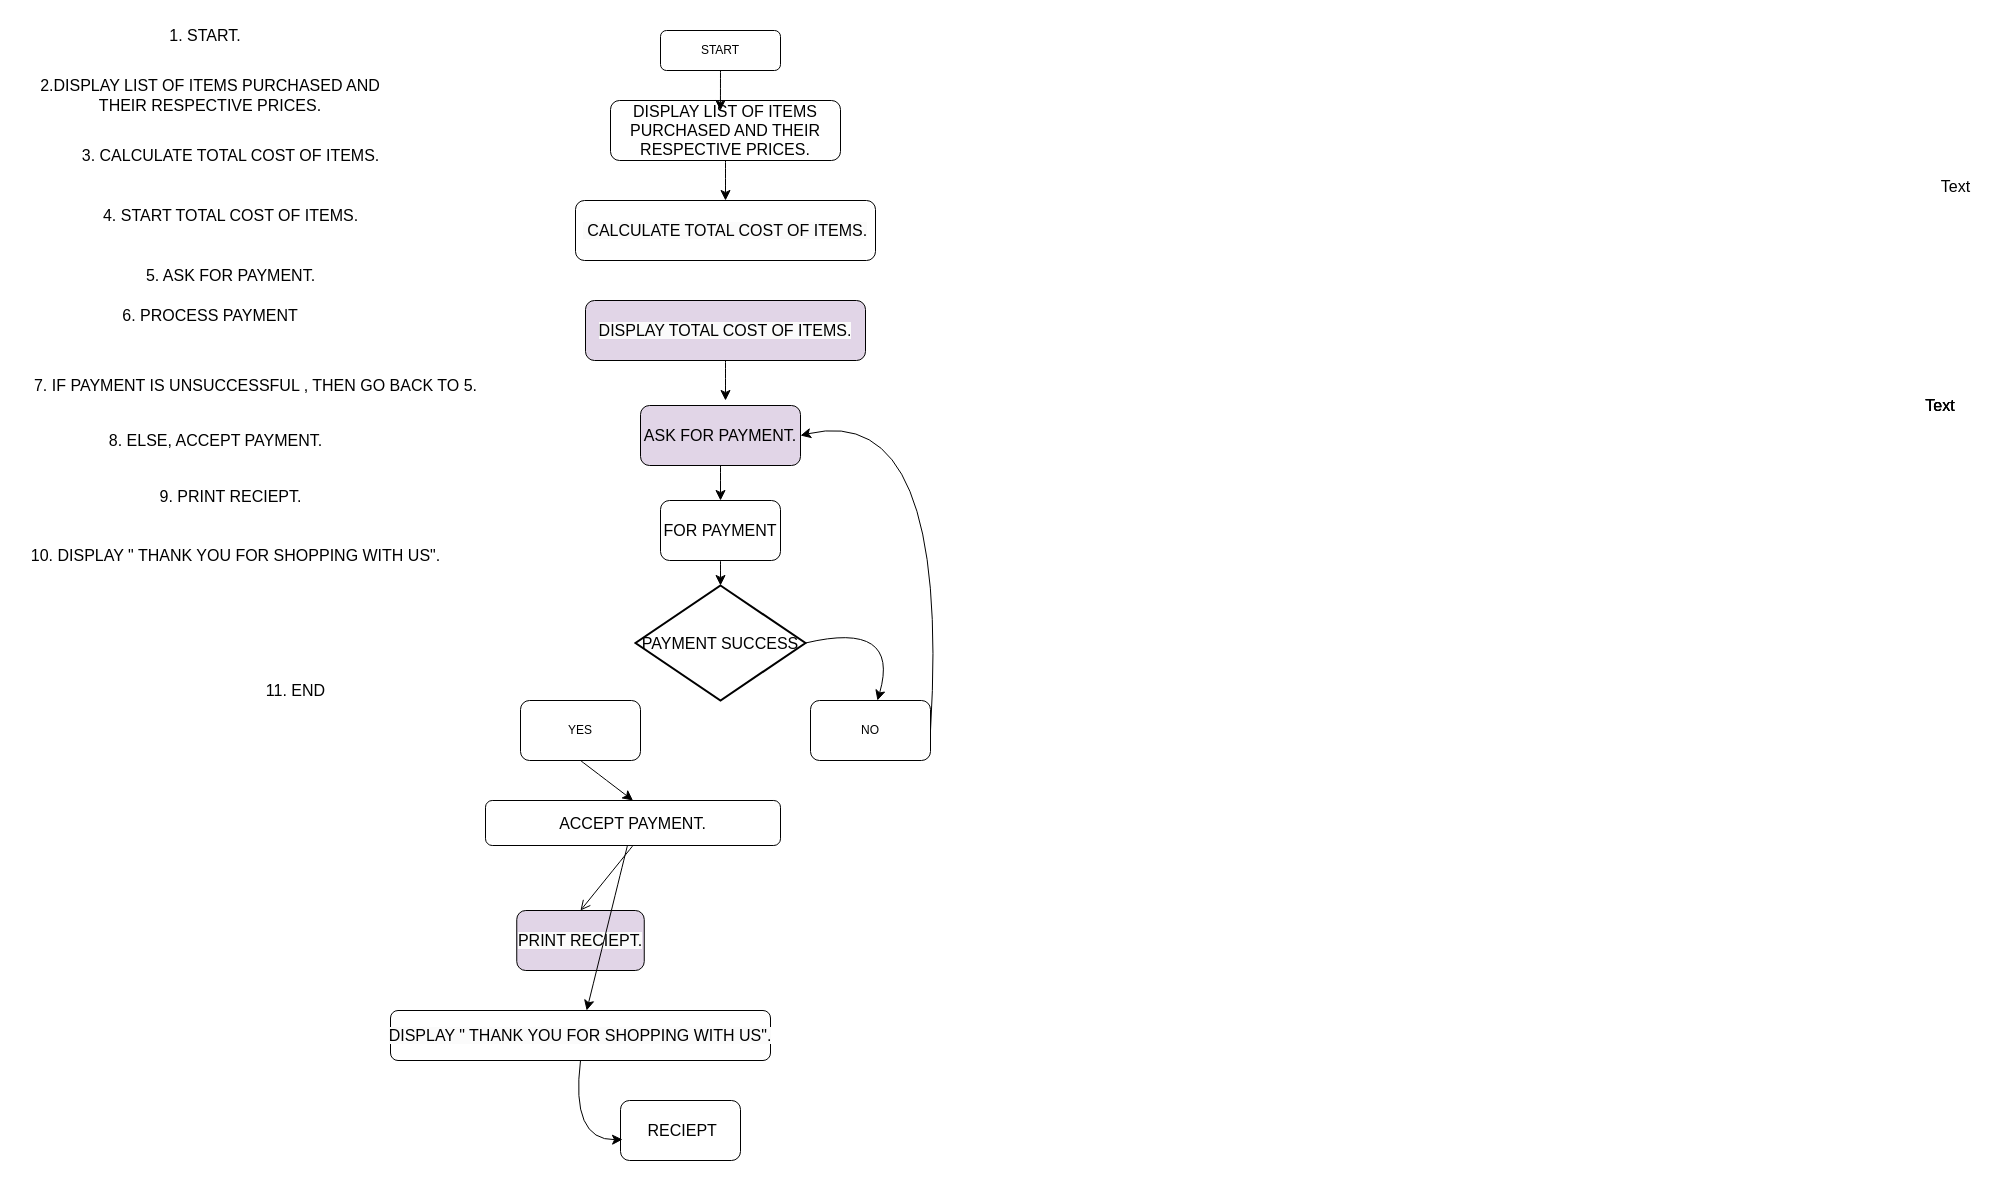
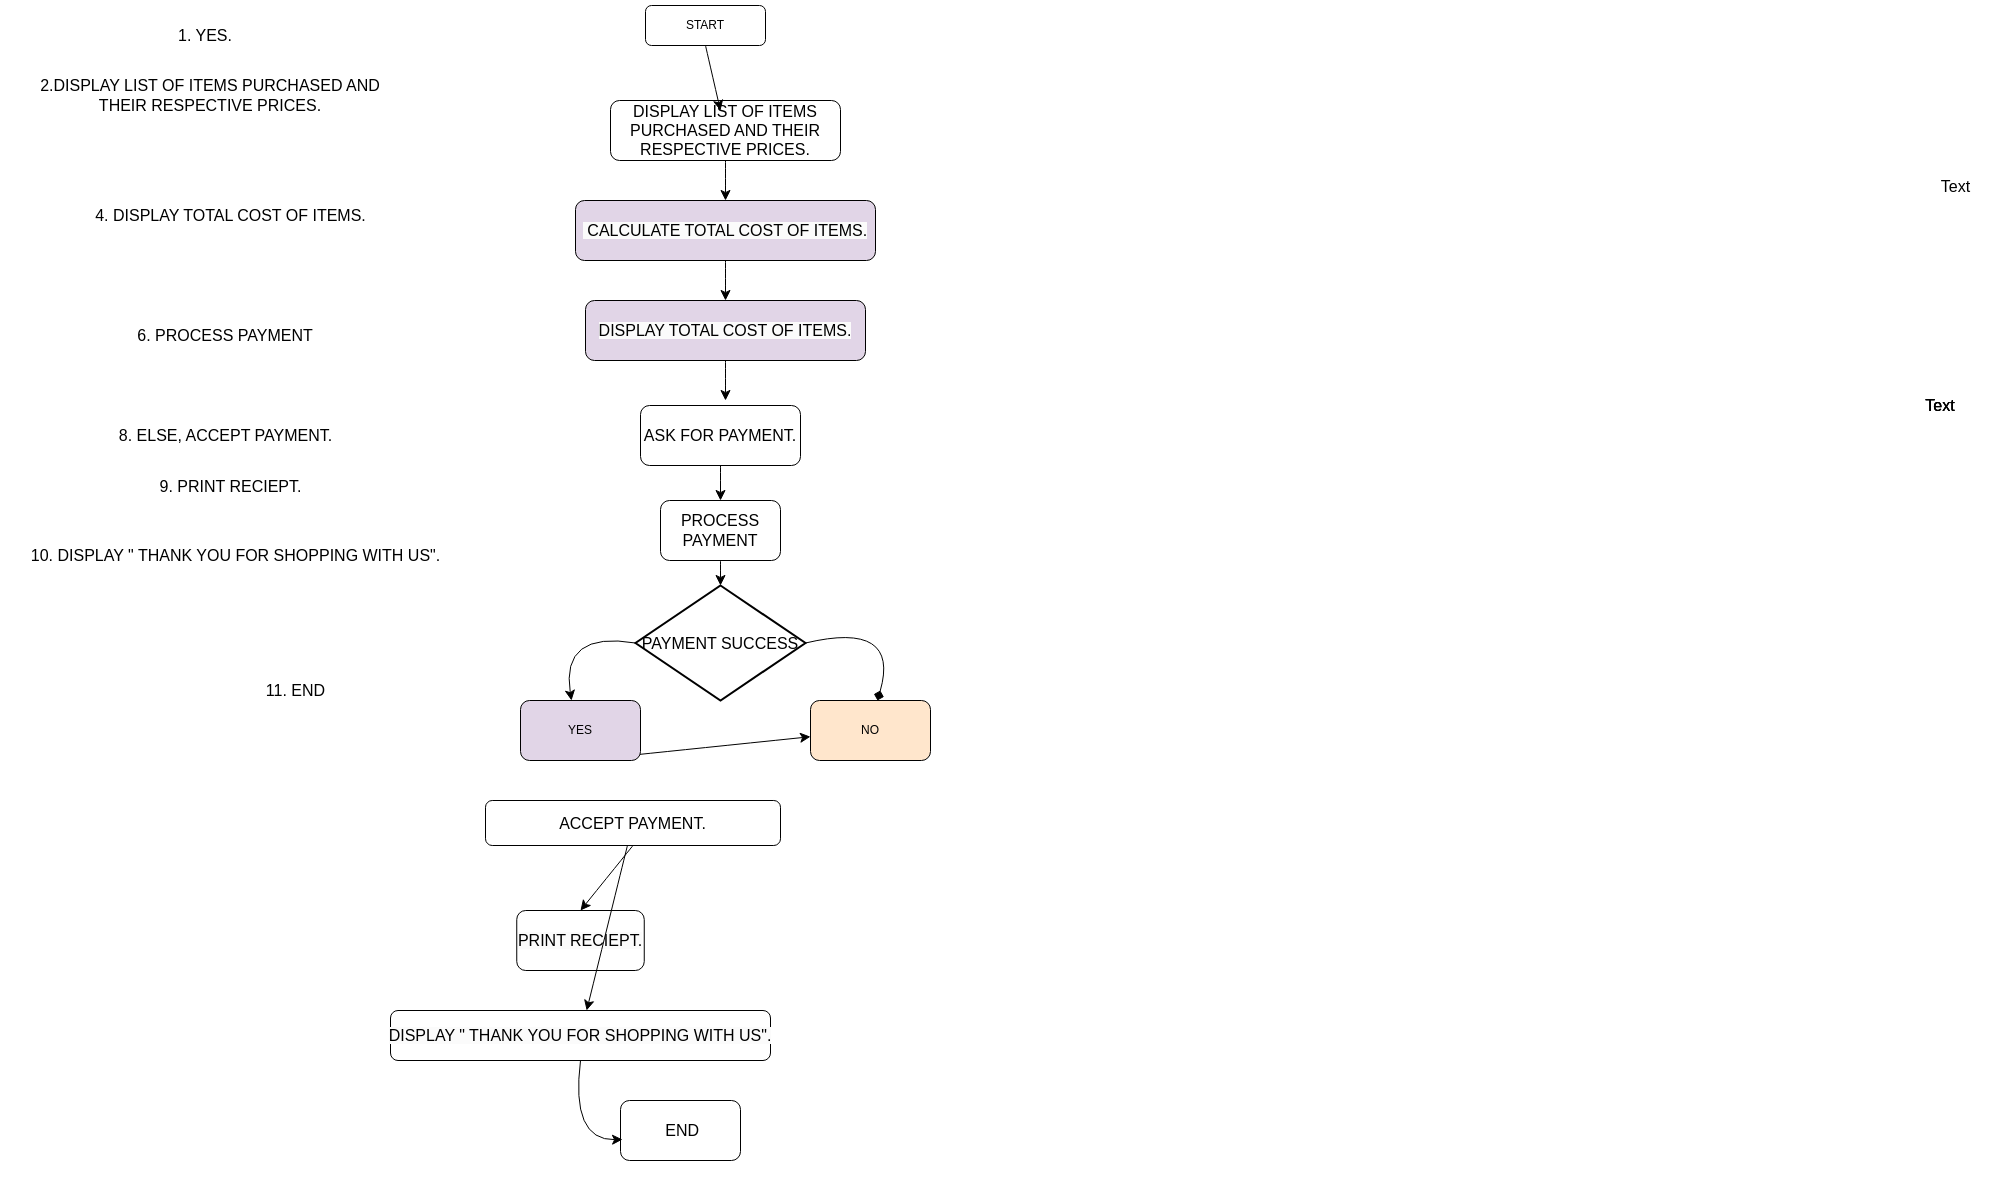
- <mxCell id="7" value="1. START." style="text;html=1;align=center;verticalAlign=middle;whiteSpace=wrap;rounded=0;fontSize=16;" vertex="1" parent="1"><mxGeometry x="40" y="20" width="330" height="30" as="geometry" /></mxCell>
+ <mxCell id="7" value="1. YES." style="text;html=1;align=center;verticalAlign=middle;whiteSpace=wrap;rounded=0;fontSize=16;" vertex="1" parent="1"><mxGeometry x="40" y="20" width="330" height="30" as="geometry" /></mxCell>
- <mxCell id="16" value="START" style="rounded=1;whiteSpace=wrap;html=1;" vertex="1" parent="1"><mxGeometry x="660" y="30" width="120" height="40" as="geometry" /></mxCell>
+ <mxCell id="16" value="START" style="rounded=1;whiteSpace=wrap;html=1;" vertex="1" parent="1"><mxGeometry x="645" y="5" width="120" height="40" as="geometry" /></mxCell>
- <mxCell id="10" value="3. CALCULATE TOTAL COST OF ITEMS." style="text;html=1;align=center;verticalAlign=middle;resizable=0;points=[];autosize=1;strokeColor=none;fillColor=none;fontSize=16;" vertex="1" parent="1"><mxGeometry x="70" y="140" width="320" height="30" as="geometry" /></mxCell>
- <mxCell id="8" value="4. START TOTAL COST OF ITEMS." style="text;html=1;align=center;verticalAlign=middle;resizable=0;points=[];autosize=1;strokeColor=none;fillColor=none;fontSize=16;" vertex="1" parent="1"><mxGeometry x="85" y="200" width="290" height="30" as="geometry" /></mxCell>
+ <mxCell id="8" value="4. DISPLAY TOTAL COST OF ITEMS." style="text;html=1;align=center;verticalAlign=middle;resizable=0;points=[];autosize=1;strokeColor=none;fillColor=none;fontSize=16;" vertex="1" parent="1"><mxGeometry x="85" y="200" width="290" height="30" as="geometry" /></mxCell>
- <mxCell id="25" value="&lt;span style=&quot;color: rgb(0, 0, 0); font-family: Helvetica; font-size: 16px; font-style: normal; font-variant-ligatures: normal; font-variant-caps: normal; font-weight: 400; letter-spacing: normal; orphans: 2; text-align: center; text-indent: 0px; text-transform: none; widows: 2; word-spacing: 0px; -webkit-text-stroke-width: 0px; white-space: nowrap; background-color: rgb(251, 251, 251); text-decoration-thickness: initial; text-decoration-style: initial; text-decoration-color: initial; display: inline !important; float: none;&quot;&gt;&amp;nbsp;CALCULATE TOTAL COST OF ITEMS.&lt;/span&gt;" style="rounded=1;whiteSpace=wrap;html=1;" vertex="1" parent="1"><mxGeometry x="575" y="200" width="300" height="60" as="geometry" /></mxCell>
+ <mxCell id="25" value="&lt;span style=&quot;color: rgb(0, 0, 0); font-family: Helvetica; font-size: 16px; font-style: normal; font-variant-ligatures: normal; font-variant-caps: normal; font-weight: 400; letter-spacing: normal; orphans: 2; text-align: center; text-indent: 0px; text-transform: none; widows: 2; word-spacing: 0px; -webkit-text-stroke-width: 0px; white-space: nowrap; background-color: rgb(251, 251, 251); text-decoration-thickness: initial; text-decoration-style: initial; text-decoration-color: initial; display: inline !important; float: none;&quot;&gt;&amp;nbsp;CALCULATE TOTAL COST OF ITEMS.&lt;/span&gt;" style="rounded=1;whiteSpace=wrap;html=1;fillColor=#e1d5e7;" vertex="1" parent="1"><mxGeometry x="575" y="200" width="300" height="60" as="geometry" /></mxCell>
- <mxCell id="11" value="5. ASK FOR PAYMENT." style="text;html=1;align=center;verticalAlign=middle;resizable=0;points=[];autosize=1;strokeColor=none;fillColor=none;fontSize=16;" vertex="1" parent="1"><mxGeometry x="135" y="260" width="190" height="30" as="geometry" /></mxCell>
+ <mxCell id="24" style="edgeStyle=none;curved=1;rounded=0;orthogonalLoop=1;jettySize=auto;html=1;exitX=0.5;exitY=1;exitDx=0;exitDy=0;entryX=0.5;entryY=0;entryDx=0;entryDy=0;fontSize=12;startSize=8;endSize=8;" edge="1" parent="1" source="25" target="22"><mxGeometry relative="1" as="geometry" /></mxCell>
- <mxCell id="5" value="6. PROCESS PAYMENT" style="text;html=1;align=center;verticalAlign=middle;whiteSpace=wrap;rounded=0;fontSize=16;" vertex="1" parent="1"><mxGeometry x="85" y="300" width="250" height="30" as="geometry" /></mxCell>
+ <mxCell id="5" value="6. PROCESS PAYMENT" style="text;html=1;align=center;verticalAlign=middle;whiteSpace=wrap;rounded=0;fontSize=16;" vertex="1" parent="1"><mxGeometry x="100" y="320" width="250" height="30" as="geometry" /></mxCell>
- <mxCell id="12" value="7. IF PAYMENT IS UNSUCCESSFUL , THEN GO BACK TO 5." style="text;html=1;align=center;verticalAlign=middle;resizable=0;points=[];autosize=1;strokeColor=none;fillColor=none;fontSize=16;" vertex="1" parent="1"><mxGeometry x="20" y="370" width="470" height="30" as="geometry" /></mxCell>
- <mxCell id="18" value="&lt;span style=&quot;font-size: 16px; text-wrap: nowrap;&quot;&gt;ASK FOR PAYMENT.&lt;/span&gt;" style="rounded=1;whiteSpace=wrap;html=1;fillColor=#e1d5e7;" vertex="1" parent="1"><mxGeometry x="640" y="405" width="160" height="60" as="geometry" /></mxCell>
+ <mxCell id="18" value="&lt;span style=&quot;font-size: 16px; text-wrap: nowrap;&quot;&gt;ASK FOR PAYMENT.&lt;/span&gt;" style="rounded=1;whiteSpace=wrap;html=1;" vertex="1" parent="1"><mxGeometry x="640" y="405" width="160" height="60" as="geometry" /></mxCell>
- <mxCell id="13" value="8. ELSE, ACCEPT PAYMENT." style="text;html=1;align=center;verticalAlign=middle;resizable=0;points=[];autosize=1;strokeColor=none;fillColor=none;fontSize=16;" vertex="1" parent="1"><mxGeometry x="95" y="425" width="240" height="30" as="geometry" /></mxCell>
+ <mxCell id="13" value="8. ELSE, ACCEPT PAYMENT." style="text;html=1;align=center;verticalAlign=middle;resizable=0;points=[];autosize=1;strokeColor=none;fillColor=none;fontSize=16;" vertex="1" parent="1"><mxGeometry x="105" y="420" width="240" height="30" as="geometry" /></mxCell>
- <mxCell id="14" value="9. PRINT RECIEPT." style="text;html=1;align=center;verticalAlign=middle;resizable=0;points=[];autosize=1;strokeColor=none;fillColor=none;fontSize=16;" vertex="1" parent="1"><mxGeometry x="145" y="481" width="170" height="30" as="geometry" /></mxCell>
+ <mxCell id="14" value="9. PRINT RECIEPT." style="text;html=1;align=center;verticalAlign=middle;resizable=0;points=[];autosize=1;strokeColor=none;fillColor=none;fontSize=16;" vertex="1" parent="1"><mxGeometry x="145" y="471" width="170" height="30" as="geometry" /></mxCell>
- <mxCell id="23" value="&lt;span style=&quot;font-size: 16px;&quot;&gt;FOR PAYMENT&lt;/span&gt;" style="rounded=1;whiteSpace=wrap;html=1;" vertex="1" parent="1"><mxGeometry x="660" y="500" width="120" height="60" as="geometry" /></mxCell>
+ <mxCell id="23" value="&lt;span style=&quot;font-size: 16px;&quot;&gt;PROCESS PAYMENT&lt;/span&gt;" style="rounded=1;whiteSpace=wrap;html=1;" vertex="1" parent="1"><mxGeometry x="660" y="500" width="120" height="60" as="geometry" /></mxCell>
- <mxCell id="19" style="edgeStyle=none;curved=1;rounded=0;orthogonalLoop=1;jettySize=auto;html=1;exitX=1;exitY=0.5;exitDx=0;exitDy=0;entryX=1;entryY=0.5;entryDx=0;entryDy=0;fontSize=12;startSize=8;endSize=8;" edge="1" parent="1" source="20" target="18"><mxGeometry relative="1" as="geometry"><Array as="points"><mxPoint x="950" y="400" /></Array></mxGeometry></mxCell>
+ <mxCell id="40" style="edgeStyle=none;curved=1;rounded=0;orthogonalLoop=1;jettySize=auto;html=1;exitX=0;exitY=0.5;exitDx=0;exitDy=0;exitPerimeter=0;fontSize=12;startSize=8;endSize=8;entryX=0.425;entryY=0;entryDx=0;entryDy=0;entryPerimeter=0;" edge="1" parent="1" source="41" target="30"><mxGeometry relative="1" as="geometry"><mxPoint x="580" y="643" as="targetPoint" /><Array as="points"><mxPoint x="560" y="630" /></Array></mxGeometry></mxCell>
- <mxCell id="39" style="edgeStyle=none;curved=1;rounded=0;orthogonalLoop=1;jettySize=auto;html=1;exitX=1;exitY=0.5;exitDx=0;exitDy=0;exitPerimeter=0;fontSize=12;startSize=8;endSize=8;entryX=0.558;entryY=0;entryDx=0;entryDy=0;entryPerimeter=0;" edge="1" parent="1" source="41" target="20"><mxGeometry relative="1" as="geometry"><mxPoint x="880" y="643" as="targetPoint" /><Array as="points"><mxPoint x="900" y="620" /></Array></mxGeometry></mxCell>
+ <mxCell id="39" style="edgeStyle=none;curved=1;rounded=0;orthogonalLoop=1;jettySize=auto;html=1;exitX=1;exitY=0.5;exitDx=0;exitDy=0;exitPerimeter=0;fontSize=12;startSize=8;endSize=8;entryX=0.558;entryY=0;entryDx=0;entryDy=0;entryPerimeter=0;endArrow=diamond;" edge="1" parent="1" source="41" target="20"><mxGeometry relative="1" as="geometry"><mxPoint x="880" y="643" as="targetPoint" /><Array as="points"><mxPoint x="900" y="620" /></Array></mxGeometry></mxCell>
- <mxCell id="30" value="YES" style="rounded=1;whiteSpace=wrap;html=1;" vertex="1" parent="1"><mxGeometry x="520" y="700" width="120" height="60" as="geometry" /></mxCell>
+ <mxCell id="30" value="YES" style="rounded=1;whiteSpace=wrap;html=1;fillColor=#e1d5e7;" vertex="1" parent="1"><mxGeometry x="520" y="700" width="120" height="60" as="geometry" /></mxCell>
- <mxCell id="20" value="NO" style="rounded=1;whiteSpace=wrap;html=1;" vertex="1" parent="1"><mxGeometry x="810" y="700" width="120" height="60" as="geometry" /></mxCell>
+ <mxCell id="20" value="NO" style="rounded=1;whiteSpace=wrap;html=1;fillColor=#ffe6cc;" vertex="1" parent="1"><mxGeometry x="810" y="700" width="120" height="60" as="geometry" /></mxCell>
- <mxCell id="29" style="edgeStyle=none;curved=1;rounded=0;orthogonalLoop=1;jettySize=auto;html=1;exitX=0.5;exitY=1;exitDx=0;exitDy=0;entryX=0.5;entryY=0;entryDx=0;entryDy=0;fontSize=12;startSize=8;endSize=8;" edge="1" parent="1" source="30" target="35"><mxGeometry relative="1" as="geometry" /></mxCell>
+ <mxCell id="29" style="edgeStyle=none;curved=1;rounded=0;orthogonalLoop=1;jettySize=auto;html=1;exitX=0.5;exitY=1;exitDx=0;exitDy=0;fontSize=12;startSize=8;endSize=8;" edge="1" parent="1" source="30" target="20"><mxGeometry relative="1" as="geometry" /></mxCell>
- <mxCell id="33" style="edgeStyle=none;curved=1;rounded=0;orthogonalLoop=1;jettySize=auto;html=1;exitX=0.5;exitY=1;exitDx=0;exitDy=0;entryX=0.5;entryY=0;entryDx=0;entryDy=0;fontSize=12;startSize=8;endSize=8;endArrow=open;" edge="1" parent="1" source="35" target="32"><mxGeometry relative="1" as="geometry" /></mxCell>
+ <mxCell id="33" style="edgeStyle=none;curved=1;rounded=0;orthogonalLoop=1;jettySize=auto;html=1;exitX=0.5;exitY=1;exitDx=0;exitDy=0;entryX=0.5;entryY=0;entryDx=0;entryDy=0;fontSize=12;startSize=8;endSize=8;" edge="1" parent="1" source="35" target="32"><mxGeometry relative="1" as="geometry" /></mxCell>
- <mxCell id="32" value="&lt;meta charset=&quot;utf-8&quot;&gt;&lt;span style=&quot;color: rgb(0, 0, 0); font-family: Helvetica; font-size: 16px; font-style: normal; font-variant-ligatures: normal; font-variant-caps: normal; font-weight: 400; letter-spacing: normal; orphans: 2; text-align: center; text-indent: 0px; text-transform: none; widows: 2; word-spacing: 0px; -webkit-text-stroke-width: 0px; white-space: nowrap; background-color: rgb(251, 251, 251); text-decoration-thickness: initial; text-decoration-style: initial; text-decoration-color: initial; display: inline !important; float: none;&quot;&gt;PRINT RECIEPT.&lt;/span&gt;" style="rounded=1;whiteSpace=wrap;html=1;fillColor=#e1d5e7;" vertex="1" parent="1"><mxGeometry x="516.25" y="910" width="127.5" height="60" as="geometry" /></mxCell>
+ <mxCell id="32" value="&lt;meta charset=&quot;utf-8&quot;&gt;&lt;span style=&quot;color: rgb(0, 0, 0); font-family: Helvetica; font-size: 16px; font-style: normal; font-variant-ligatures: normal; font-variant-caps: normal; font-weight: 400; letter-spacing: normal; orphans: 2; text-align: center; text-indent: 0px; text-transform: none; widows: 2; word-spacing: 0px; -webkit-text-stroke-width: 0px; white-space: nowrap; background-color: rgb(251, 251, 251); text-decoration-thickness: initial; text-decoration-style: initial; text-decoration-color: initial; display: inline !important; float: none;&quot;&gt;PRINT RECIEPT.&lt;/span&gt;" style="rounded=1;whiteSpace=wrap;html=1;" vertex="1" parent="1"><mxGeometry x="516.25" y="910" width="127.5" height="60" as="geometry" /></mxCell>
- <mxCell id="37" value="&lt;span style=&quot;font-size: 16px; text-wrap: nowrap;&quot;&gt;&amp;nbsp;RECIEPT&lt;/span&gt;" style="rounded=1;whiteSpace=wrap;html=1;" vertex="1" parent="1"><mxGeometry x="620" y="1100" width="120" height="60" as="geometry" /></mxCell>
+ <mxCell id="37" value="&lt;span style=&quot;font-size: 16px; text-wrap: nowrap;&quot;&gt;&amp;nbsp;END&lt;/span&gt;" style="rounded=1;whiteSpace=wrap;html=1;" vertex="1" parent="1"><mxGeometry x="620" y="1100" width="120" height="60" as="geometry" /></mxCell>
